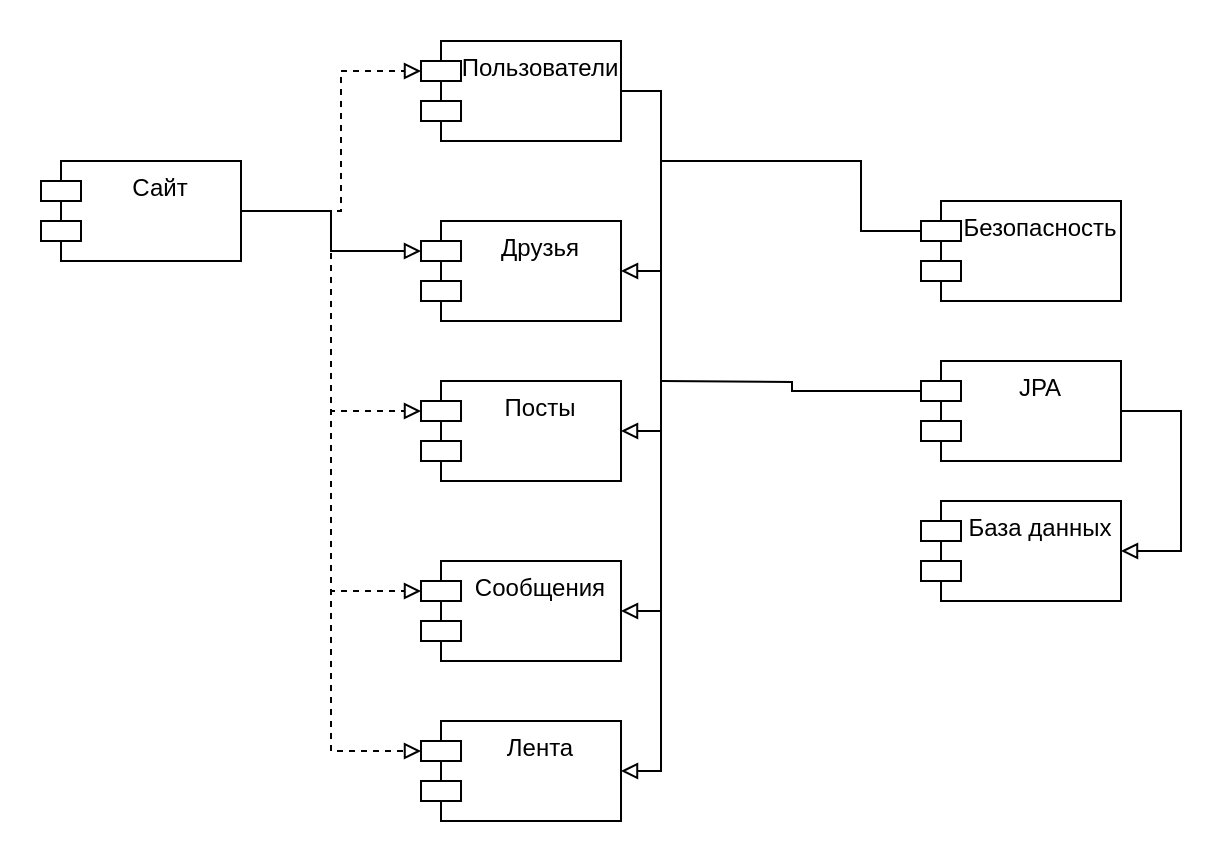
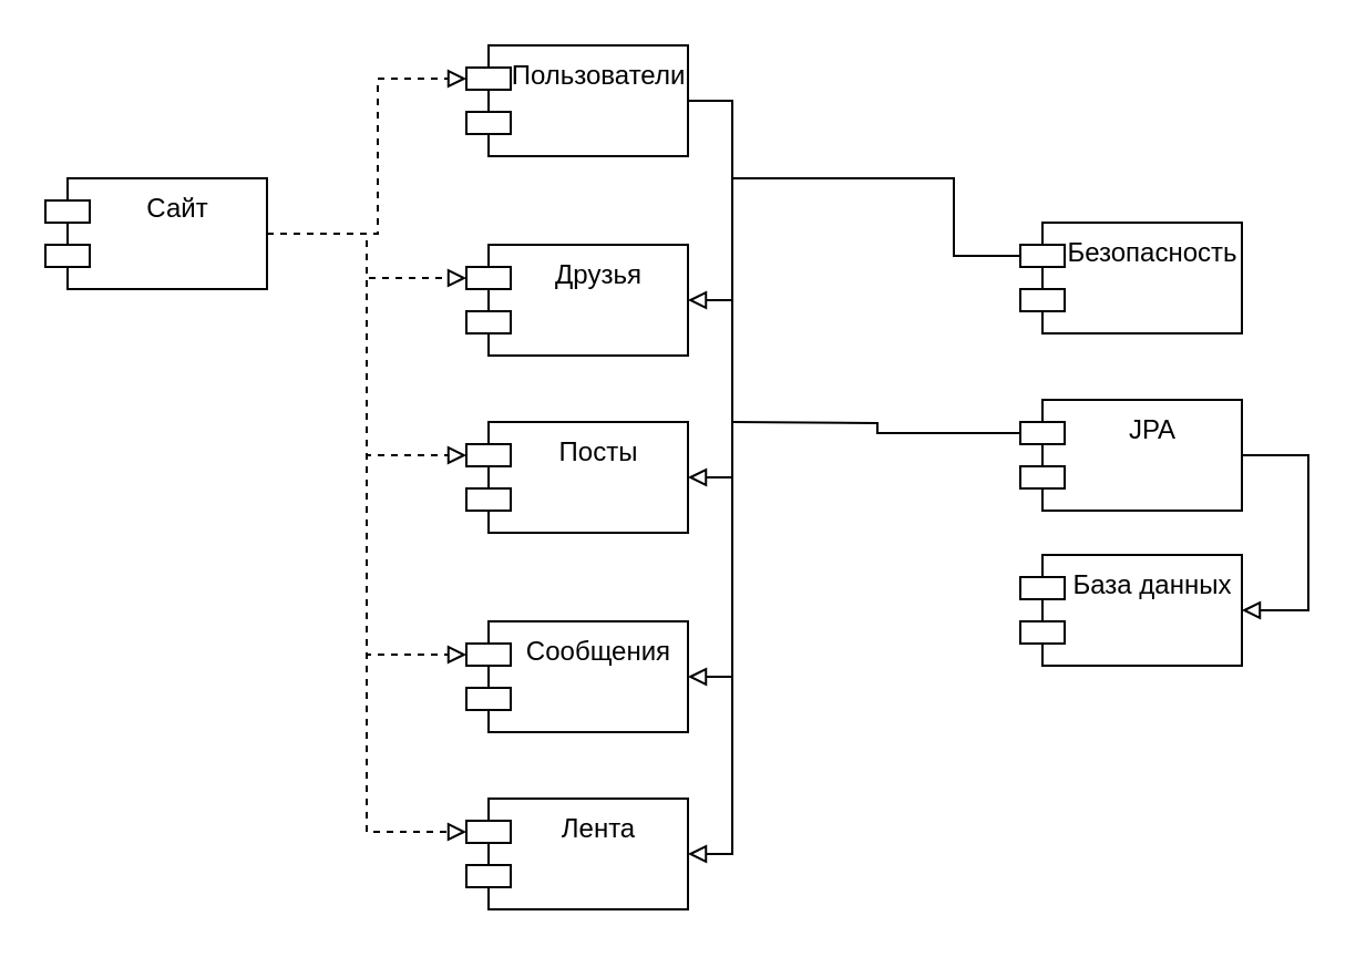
- <mxCell id="3" style="edgeStyle=orthogonalEdgeStyle;rounded=0;orthogonalLoop=1;jettySize=auto;html=1;entryX=0;entryY=0;entryDx=0;entryDy=15;entryPerimeter=0;dashed=0;endArrow=block;endFill=0;" edge="1" parent="1" source="7" target="13"><mxGeometry relative="1" as="geometry" /></mxCell>
+ <mxCell id="3" style="edgeStyle=orthogonalEdgeStyle;rounded=0;orthogonalLoop=1;jettySize=auto;html=1;entryX=0;entryY=0;entryDx=0;entryDy=15;entryPerimeter=0;dashed=1;endArrow=block;endFill=0;" edge="1" parent="1" source="7" target="13"><mxGeometry relative="1" as="geometry" /></mxCell>
